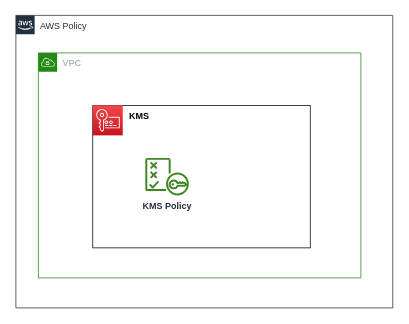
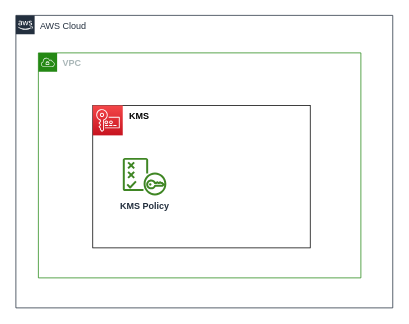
- <mxCell id="2" value="AWS Policy" style="points=[[0,0],[0.25,0],[0.5,0],[0.75,0],[1,0],[1,0.25],[1,0.5],[1,0.75],[1,1],[0.75,1],[0.5,1],[0.25,1],[0,1],[0,0.75],[0,0.5],[0,0.25]];outlineConnect=0;gradientColor=none;html=1;whiteSpace=wrap;fontSize=12;fontStyle=0;shape=mxgraph.aws4.group;grIcon=mxgraph.aws4.group_aws_cloud_alt;strokeColor=#232F3E;fillColor=none;verticalAlign=top;align=left;spacingLeft=30;fontColor=#232F3E;dashed=0;labelBackgroundColor=none;container=1;pointerEvents=0;collapsible=0;recursiveResize=0;" parent="1" vertex="1"><mxGeometry x="20.5" y="20" width="502.5" height="390" as="geometry" /></mxCell>
+ <mxCell id="2" value="AWS Cloud" style="points=[[0,0],[0.25,0],[0.5,0],[0.75,0],[1,0],[1,0.25],[1,0.5],[1,0.75],[1,1],[0.75,1],[0.5,1],[0.25,1],[0,1],[0,0.75],[0,0.5],[0,0.25]];outlineConnect=0;gradientColor=none;html=1;whiteSpace=wrap;fontSize=12;fontStyle=0;shape=mxgraph.aws4.group;grIcon=mxgraph.aws4.group_aws_cloud_alt;strokeColor=#232F3E;fillColor=none;verticalAlign=top;align=left;spacingLeft=30;fontColor=#232F3E;dashed=0;labelBackgroundColor=none;container=1;pointerEvents=0;collapsible=0;recursiveResize=0;" parent="1" vertex="1"><mxGeometry x="20.5" y="20" width="502.5" height="390" as="geometry" /></mxCell>
- <mxCell id="7" value="&lt;b&gt;KMS&amp;nbsp;Policy&lt;/b&gt;" style="sketch=0;outlineConnect=0;fontColor=#232F3E;gradientColor=none;fillColor=#3F8624;strokeColor=none;dashed=0;verticalLabelPosition=bottom;verticalAlign=top;align=center;html=1;fontSize=12;fontStyle=0;aspect=fixed;pointerEvents=1;shape=mxgraph.aws4.policy;container=0;" parent="4" vertex="1"><mxGeometry x="70" y="70" width="58.21" height="50" as="geometry" /></mxCell>
+ <mxCell id="7" value="&lt;b&gt;KMS&amp;nbsp;Policy&lt;/b&gt;" style="sketch=0;outlineConnect=0;fontColor=#232F3E;gradientColor=none;fillColor=#3F8624;strokeColor=none;dashed=0;verticalLabelPosition=bottom;verticalAlign=top;align=center;html=1;fontSize=12;fontStyle=0;aspect=fixed;pointerEvents=1;shape=mxgraph.aws4.policy;container=0;" parent="4" vertex="1"><mxGeometry x="40" y="70" width="58.21" height="50" as="geometry" /></mxCell>
